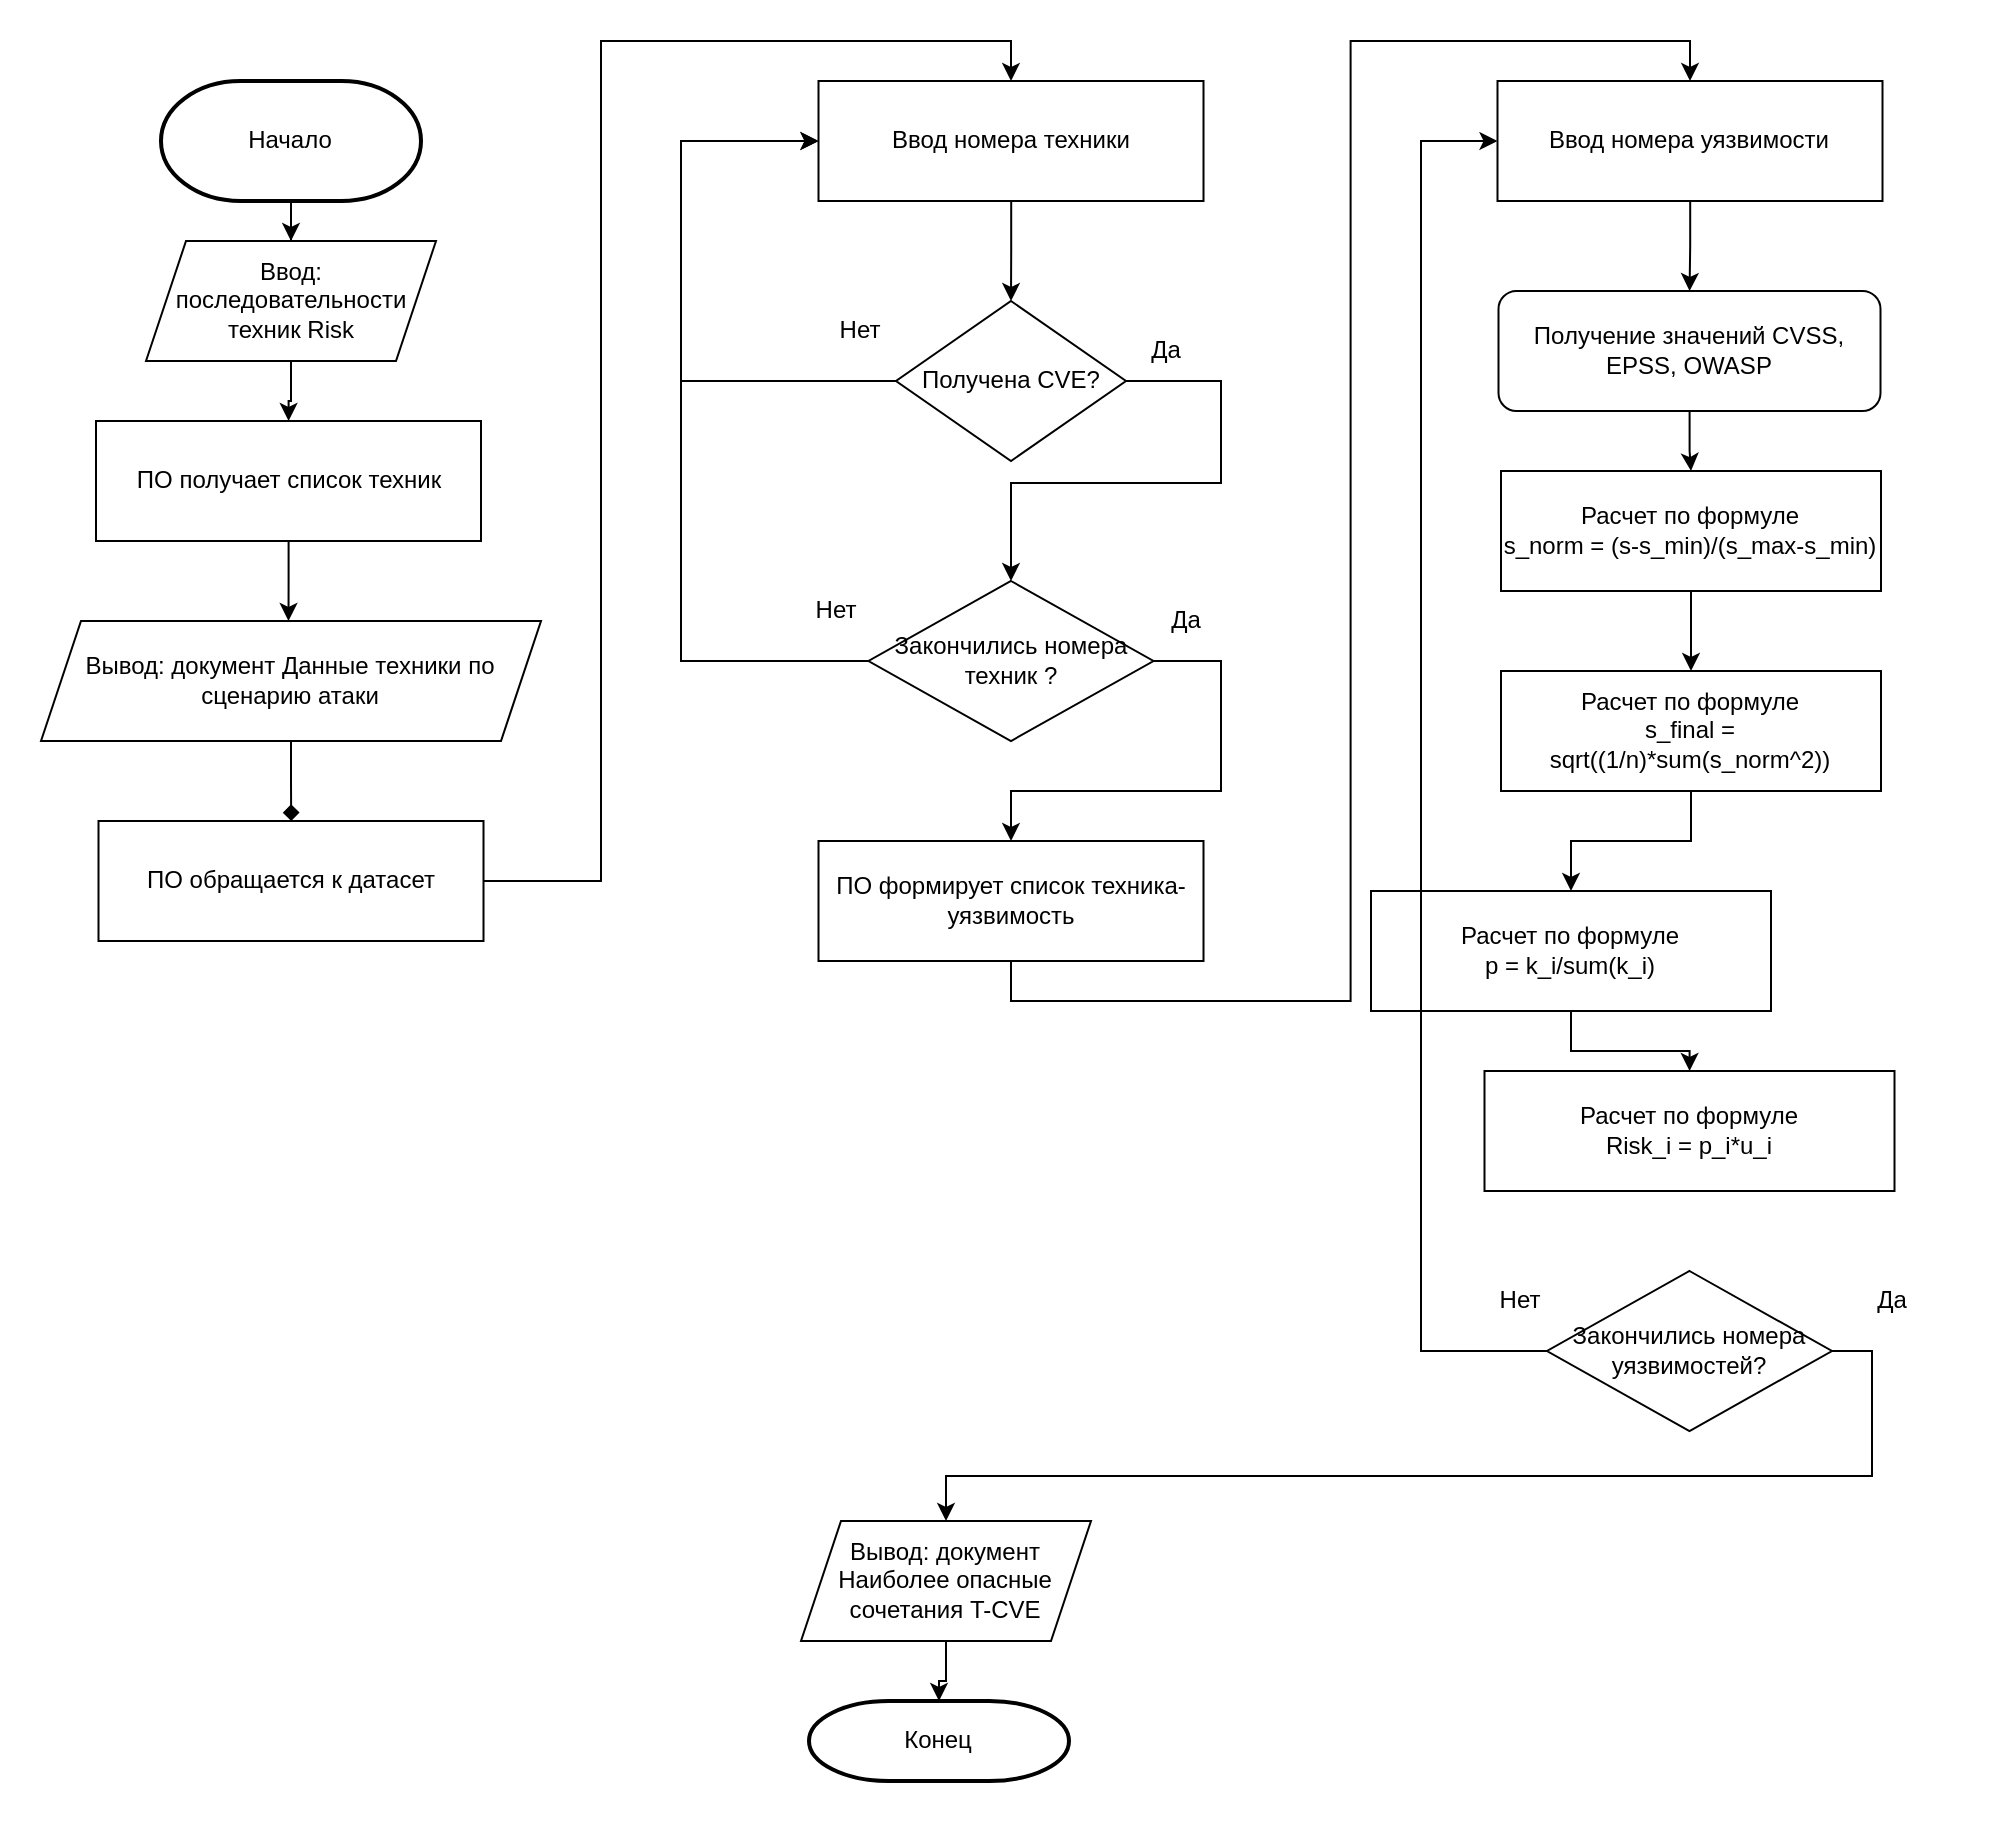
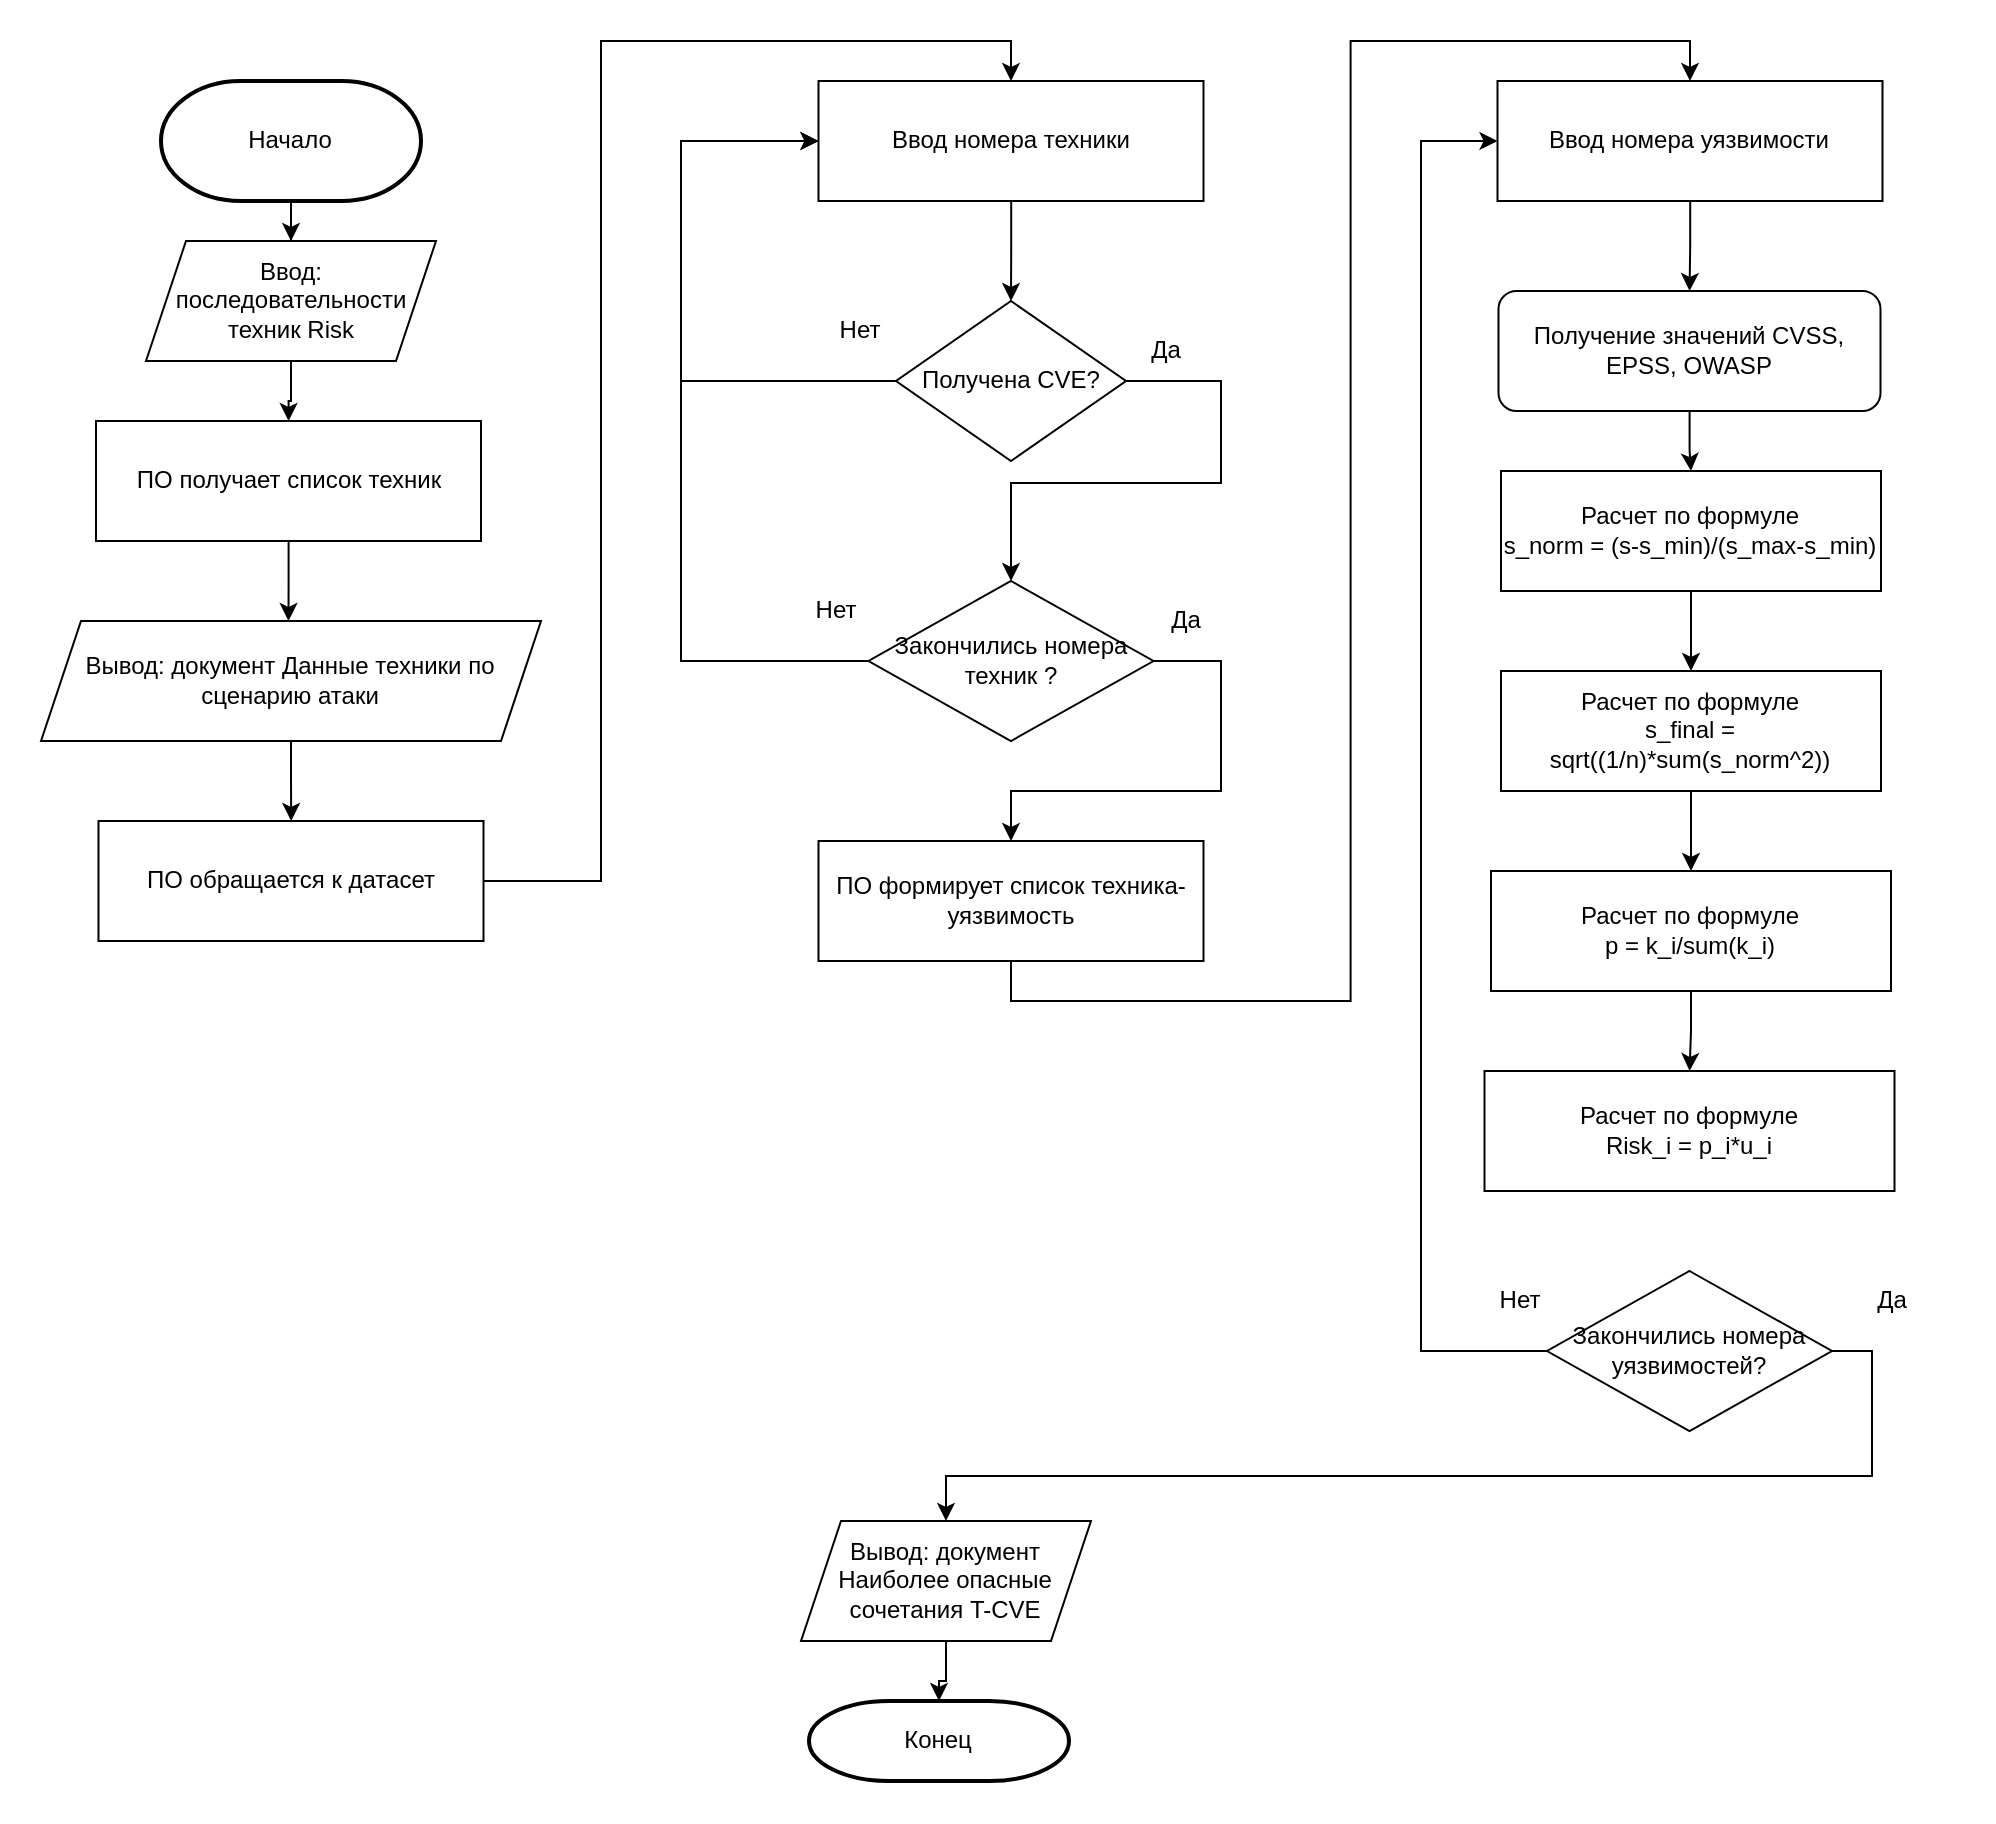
- <mxCell id="14" value="" style="edgeStyle=orthogonalEdgeStyle;rounded=0;orthogonalLoop=1;jettySize=auto;html=1;endArrow=diamond;" edge="1" parent="1" source="15" target="17"><mxGeometry relative="1" as="geometry" /></mxCell>
+ <mxCell id="14" value="" style="edgeStyle=orthogonalEdgeStyle;rounded=0;orthogonalLoop=1;jettySize=auto;html=1;" edge="1" parent="1" source="15" target="17"><mxGeometry relative="1" as="geometry" /></mxCell>
- <mxCell id="36" value="Расчет по формуле&lt;div&gt;p = k_i/sum(k_i)&lt;/div&gt;" style="rounded=0;whiteSpace=wrap;html=1;" vertex="1" parent="1"><mxGeometry x="685" y="445" width="200" height="60" as="geometry" /></mxCell>
+ <mxCell id="36" value="Расчет по формуле&lt;div&gt;p = k_i/sum(k_i)&lt;/div&gt;" style="rounded=0;whiteSpace=wrap;html=1;" vertex="1" parent="1"><mxGeometry x="745" y="435" width="200" height="60" as="geometry" /></mxCell>
